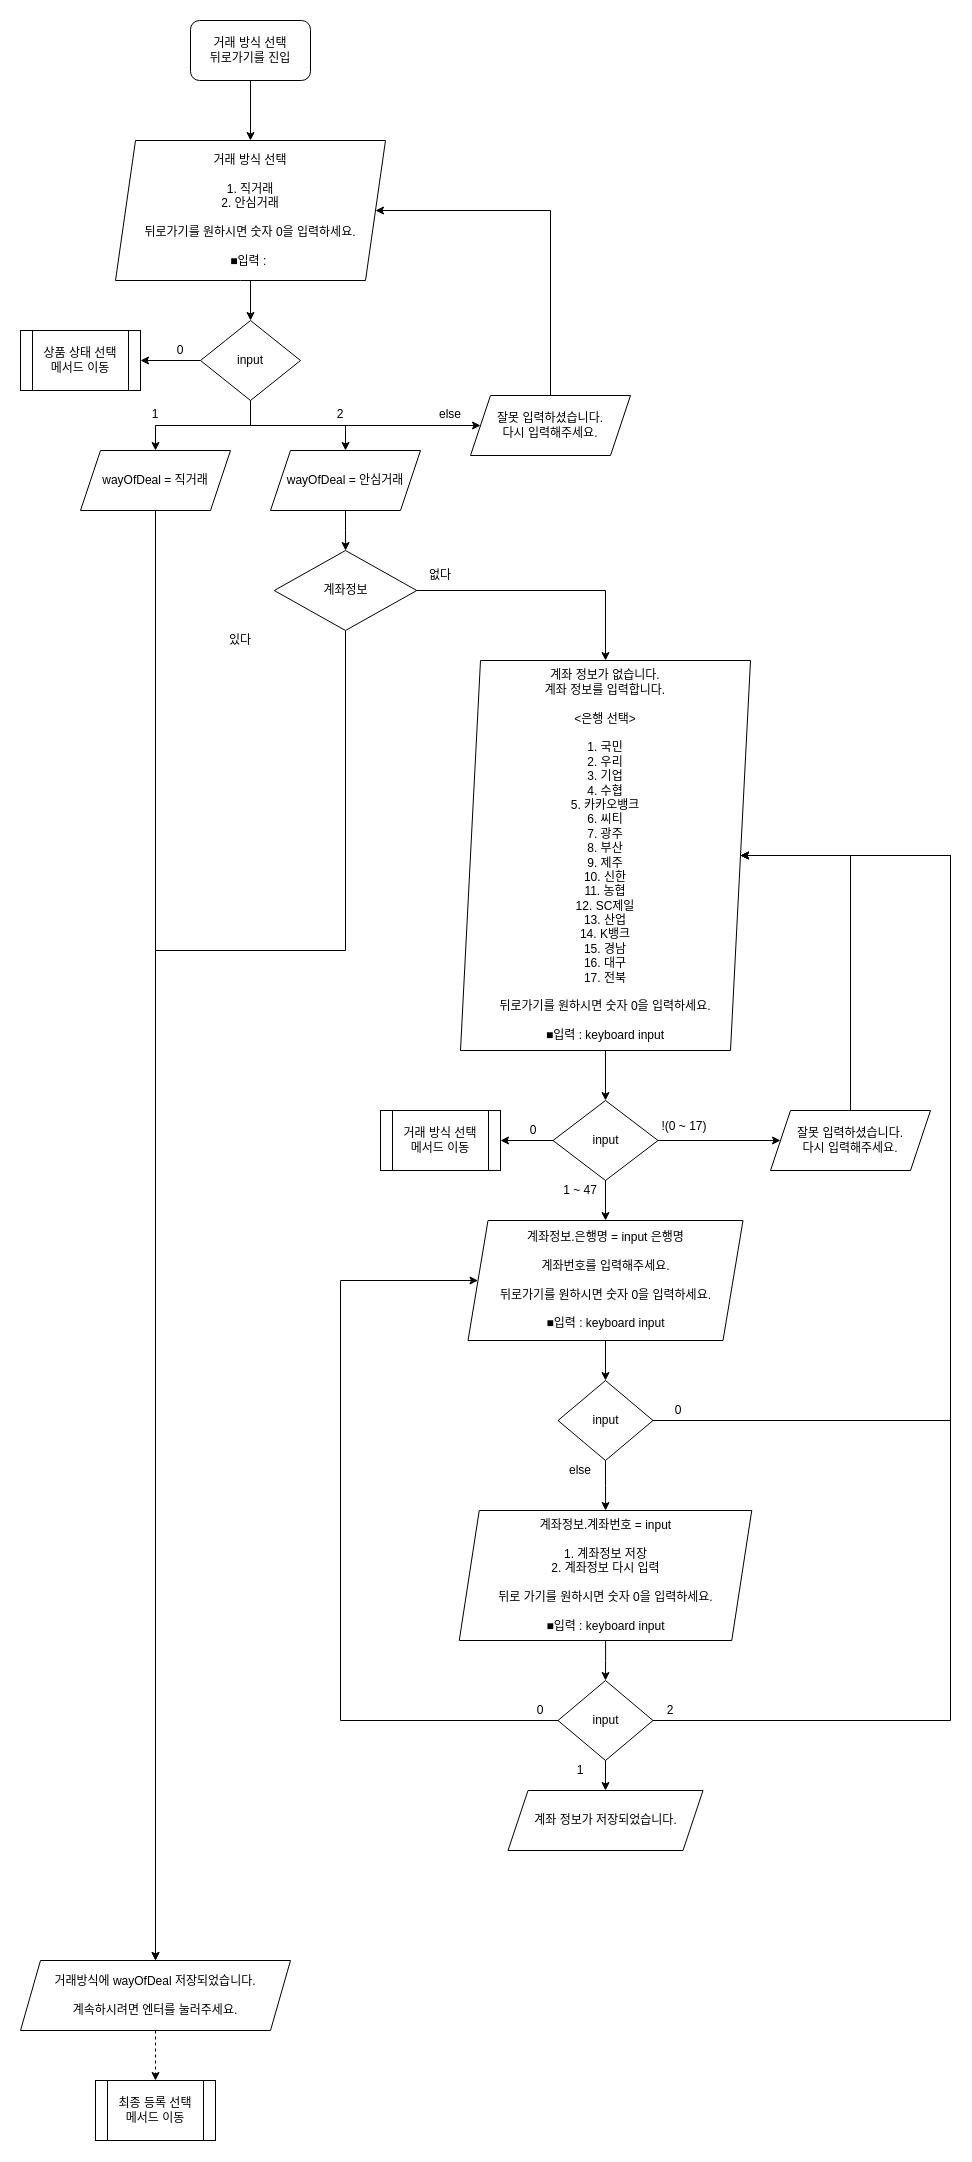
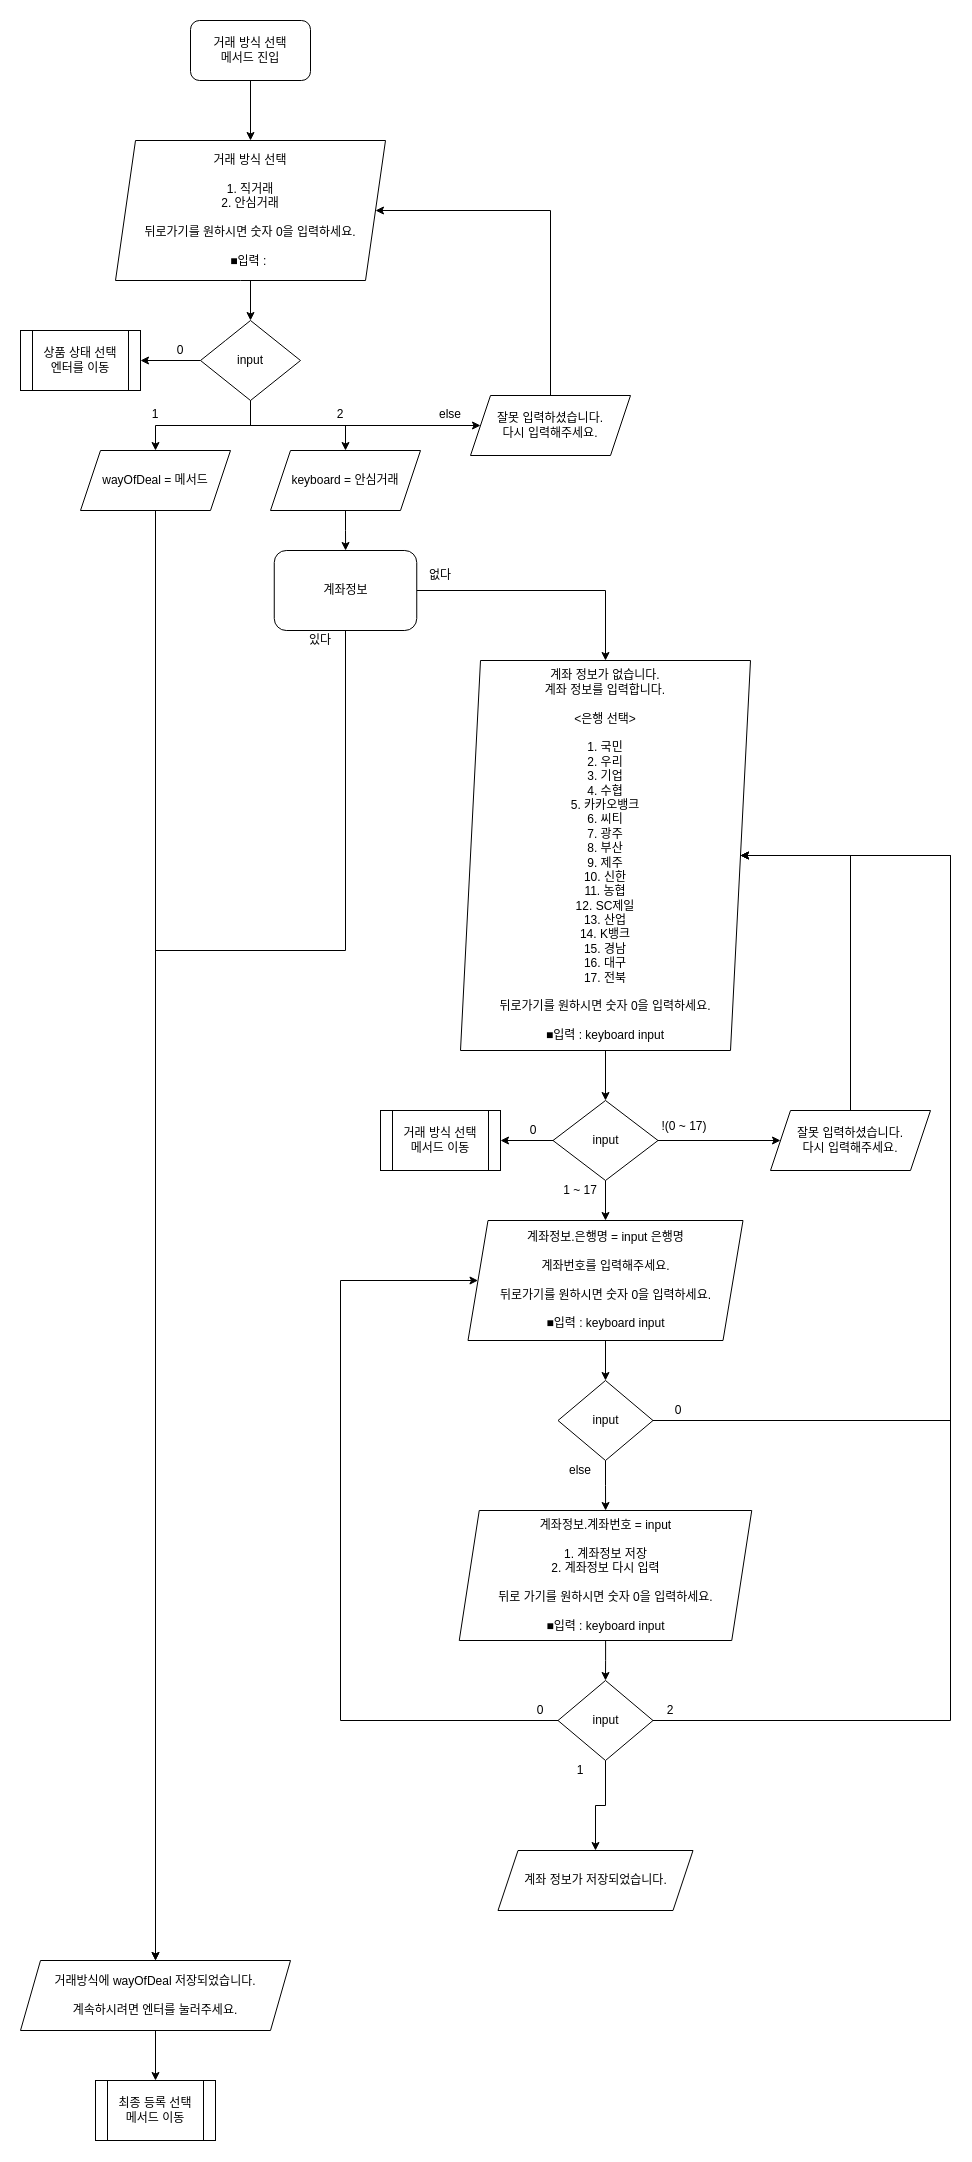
- <mxCell id="3" value="거래 방식 선택&lt;br&gt;뒤로가기를 진입" style="rounded=1;whiteSpace=wrap;html=1;" vertex="1" parent="1"><mxGeometry x="190" y="20" width="120" height="60" as="geometry" /></mxCell>
+ <mxCell id="3" value="거래 방식 선택&lt;br&gt;메서드 진입" style="rounded=1;whiteSpace=wrap;html=1;" vertex="1" parent="1"><mxGeometry x="190" y="20" width="120" height="60" as="geometry" /></mxCell>
- <mxCell id="15" value="상품 상태 선택&lt;br&gt;메서드 이동" style="shape=process;whiteSpace=wrap;html=1;backgroundOutline=1;rounded=1;arcSize=0;" vertex="1" parent="1"><mxGeometry x="20" y="330" width="120" height="60" as="geometry" /></mxCell>
+ <mxCell id="15" value="상품 상태 선택&lt;br&gt;엔터를 이동" style="shape=process;whiteSpace=wrap;html=1;backgroundOutline=1;rounded=1;arcSize=0;" vertex="1" parent="1"><mxGeometry x="20" y="330" width="120" height="60" as="geometry" /></mxCell>
- <mxCell id="12" value="wayOfDeal = 직거래" style="shape=parallelogram;perimeter=parallelogramPerimeter;whiteSpace=wrap;html=1;fixedSize=1;" vertex="1" parent="1"><mxGeometry x="80" y="450" width="150" height="60" as="geometry" /></mxCell>
+ <mxCell id="12" value="wayOfDeal = 메서드" style="shape=parallelogram;perimeter=parallelogramPerimeter;whiteSpace=wrap;html=1;fixedSize=1;" vertex="1" parent="1"><mxGeometry x="80" y="450" width="150" height="60" as="geometry" /></mxCell>
- <mxCell id="14" value="wayOfDeal = 안심거래" style="shape=parallelogram;perimeter=parallelogramPerimeter;whiteSpace=wrap;html=1;fixedSize=1;" vertex="1" parent="1"><mxGeometry x="270" y="450" width="150" height="60" as="geometry" /></mxCell>
+ <mxCell id="14" value="keyboard = 안심거래" style="shape=parallelogram;perimeter=parallelogramPerimeter;whiteSpace=wrap;html=1;fixedSize=1;" vertex="1" parent="1"><mxGeometry x="270" y="450" width="150" height="60" as="geometry" /></mxCell>
- <mxCell id="26" value="계좌정보" style="rhombus;whiteSpace=wrap;html=1;" vertex="1" parent="1"><mxGeometry x="273.75" y="550" width="142.5" height="80" as="geometry" /></mxCell>
+ <mxCell id="26" value="계좌정보" style="whiteSpace=wrap;html=1;rounded=1;" vertex="1" parent="1"><mxGeometry x="273.75" y="550" width="142.5" height="80" as="geometry" /></mxCell>
- <mxCell id="54" value="있다" style="text;html=1;strokeColor=none;fillColor=none;align=center;verticalAlign=middle;whiteSpace=wrap;rounded=0;" vertex="1" parent="1"><mxGeometry x="220" y="630" width="40" height="20" as="geometry" /></mxCell>
+ <mxCell id="54" value="있다" style="text;html=1;strokeColor=none;fillColor=none;align=center;verticalAlign=middle;whiteSpace=wrap;rounded=0;" vertex="1" parent="1"><mxGeometry x="300" y="630" width="40" height="20" as="geometry" /></mxCell>
- <mxCell id="36" value="1 ~ 47" style="text;html=1;strokeColor=none;fillColor=none;align=center;verticalAlign=middle;whiteSpace=wrap;rounded=0;" vertex="1" parent="1"><mxGeometry x="560" y="1180" width="40" height="20" as="geometry" /></mxCell>
+ <mxCell id="36" value="1 ~ 17" style="text;html=1;strokeColor=none;fillColor=none;align=center;verticalAlign=middle;whiteSpace=wrap;rounded=0;" vertex="1" parent="1"><mxGeometry x="560" y="1180" width="40" height="20" as="geometry" /></mxCell>
- <mxCell id="51" value="계좌 정보가 저장되었습니다." style="shape=parallelogram;perimeter=parallelogramPerimeter;whiteSpace=wrap;html=1;fixedSize=1;" vertex="1" parent="1"><mxGeometry x="507.5" y="1790" width="195" height="60" as="geometry" /></mxCell>
+ <mxCell id="51" value="계좌 정보가 저장되었습니다." style="shape=parallelogram;perimeter=parallelogramPerimeter;whiteSpace=wrap;html=1;fixedSize=1;" vertex="1" parent="1"><mxGeometry x="497.5" y="1850" width="195" height="60" as="geometry" /></mxCell>
- <mxCell id="52" value="" style="edgeStyle=orthogonalEdgeStyle;rounded=0;orthogonalLoop=1;jettySize=auto;html=1;dashed=1;" edge="1" parent="1" source="53" target="58"><mxGeometry relative="1" as="geometry" /></mxCell>
+ <mxCell id="52" value="" style="edgeStyle=orthogonalEdgeStyle;rounded=0;orthogonalLoop=1;jettySize=auto;html=1;" edge="1" parent="1" source="53" target="58"><mxGeometry relative="1" as="geometry" /></mxCell>
